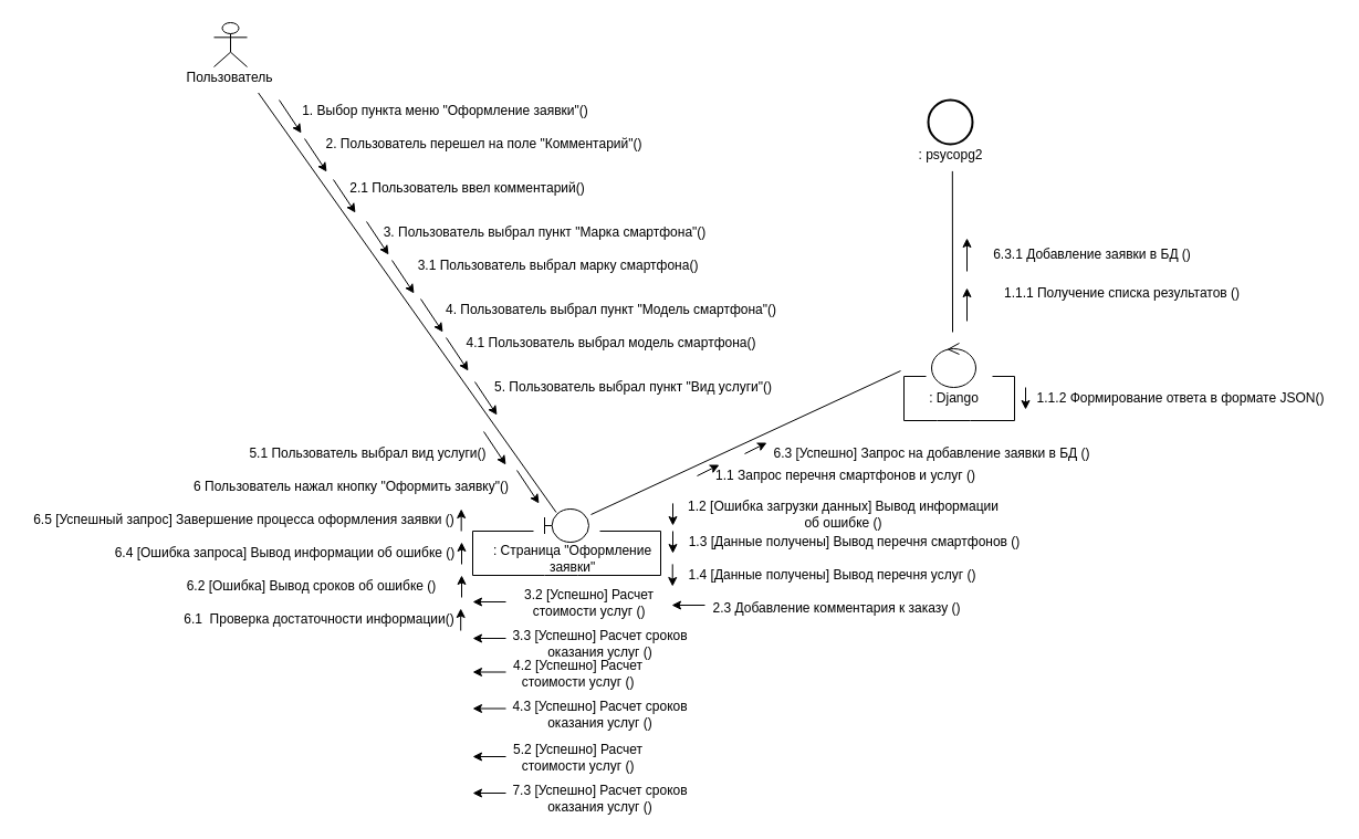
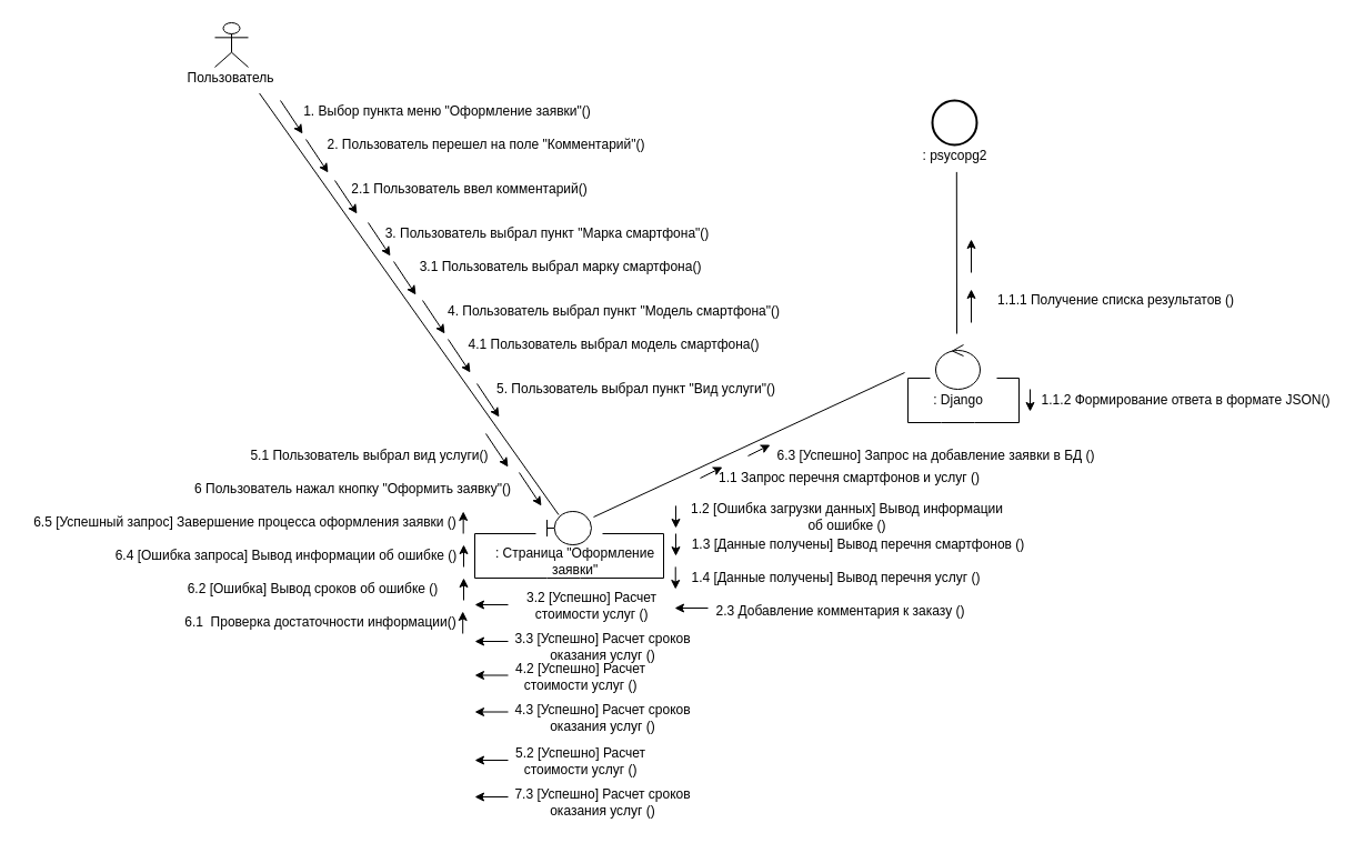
- <mxCell id="71" value="6.3.1 Добавление заявки в БД ()" style="text;html=1;align=center;verticalAlign=middle;resizable=0;points=[];autosize=1;" vertex="1" parent="1"><mxGeometry x="892" y="220" width="190" height="20" as="geometry" /></mxCell>
- <mxCell id="29" value="1.1.1 Получение списка результатов ()" style="text;html=1;align=center;verticalAlign=middle;resizable=0;points=[];autosize=1;" parent="1" vertex="1"><mxGeometry x="899" y="255" width="230" height="20" as="geometry" /></mxCell>
+ <mxCell id="29" value="1.1.1 Получение списка результатов ()" style="text;html=1;align=center;verticalAlign=middle;resizable=0;points=[];autosize=1;" parent="1" vertex="1"><mxGeometry x="889" y="260" width="230" height="20" as="geometry" /></mxCell>
